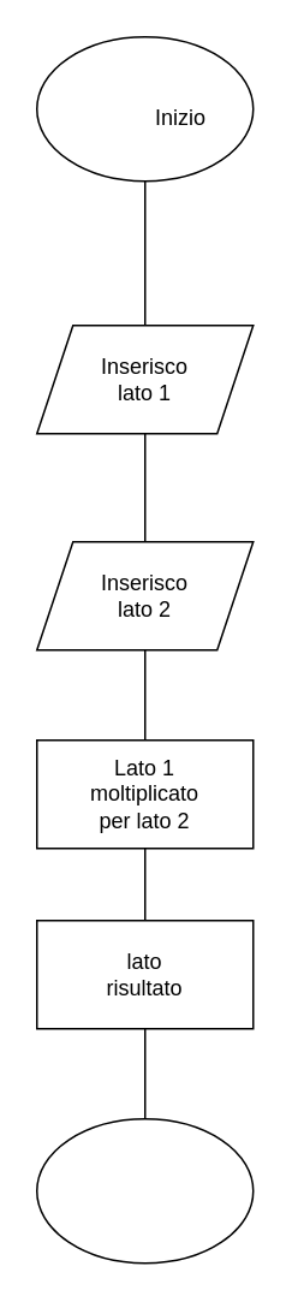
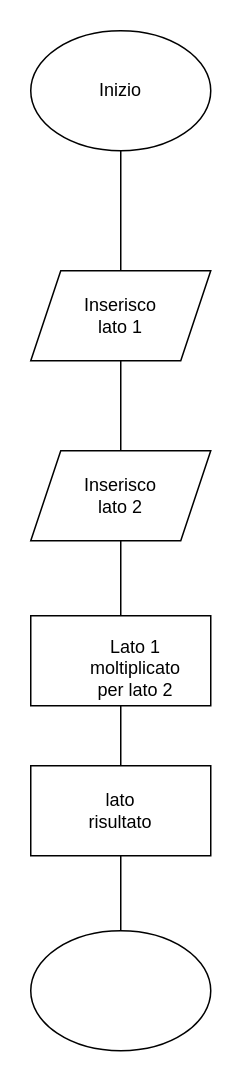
- <mxCell id="19" value="Inizio" style="text;html=1;strokeColor=none;fillColor=none;align=center;verticalAlign=middle;whiteSpace=wrap;rounded=0;" parent="1" vertex="1"><mxGeometry x="70" y="50" width="60" height="30" as="geometry" /></mxCell>
+ <mxCell id="19" value="Inizio" style="text;html=1;strokeColor=none;fillColor=none;align=center;verticalAlign=middle;whiteSpace=wrap;rounded=0;" parent="1" vertex="1"><mxGeometry x="50" y="45" width="60" height="30" as="geometry" /></mxCell>
- <mxCell id="12" value="Lato 1 moltiplicato per lato 2" style="text;html=1;strokeColor=none;fillColor=none;align=center;verticalAlign=middle;whiteSpace=wrap;rounded=0;" parent="1" vertex="1"><mxGeometry x="50" y="425" width="60" height="30" as="geometry" /></mxCell>
+ <mxCell id="12" value="Lato 1 moltiplicato per lato 2" style="text;html=1;strokeColor=none;fillColor=none;align=center;verticalAlign=middle;whiteSpace=wrap;rounded=0;" parent="1" vertex="1"><mxGeometry x="60" y="430" width="60" height="30" as="geometry" /></mxCell>
